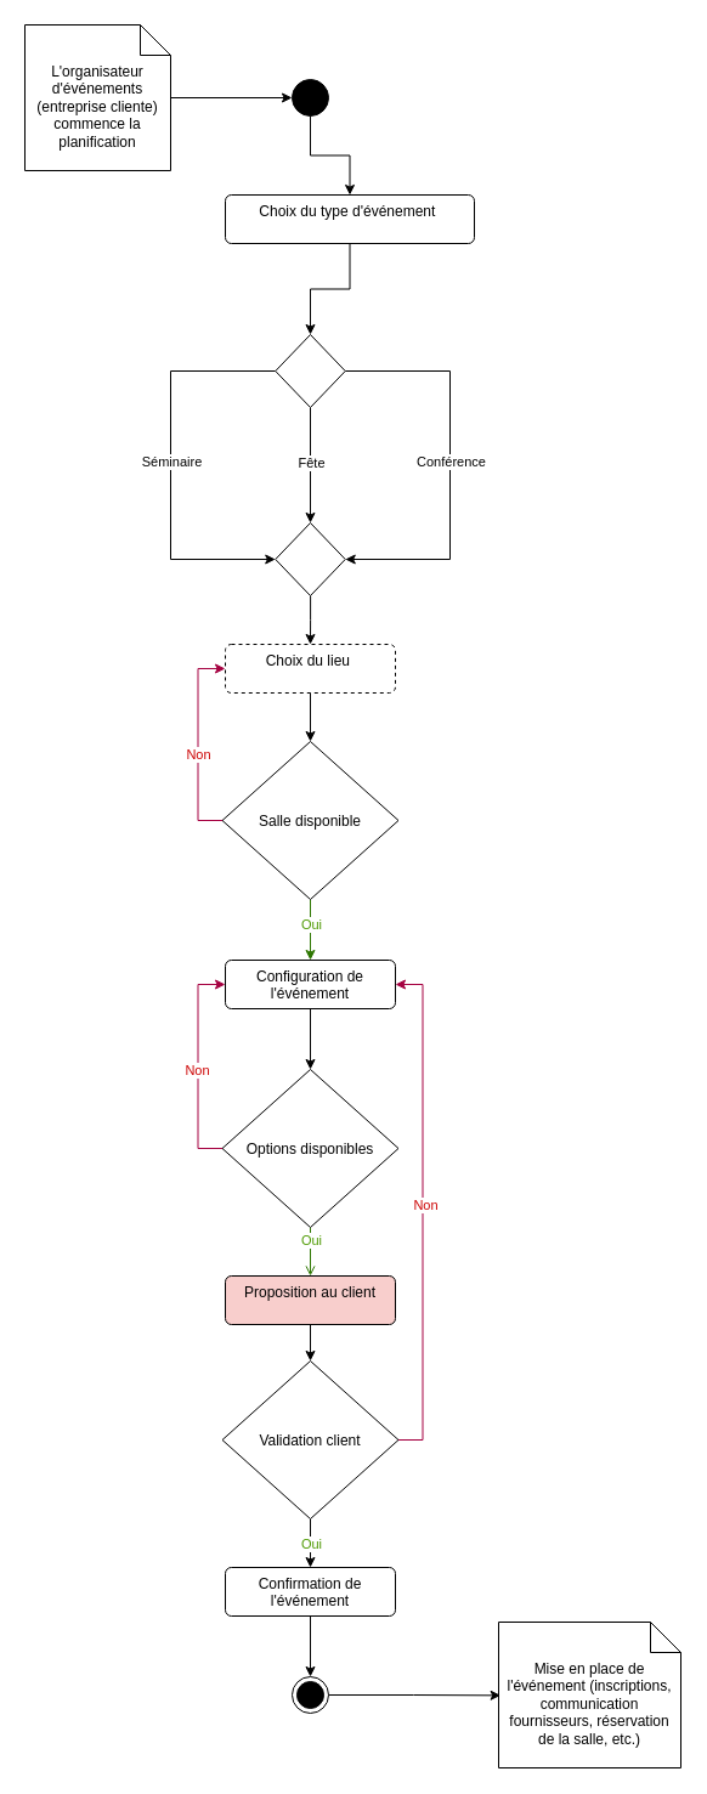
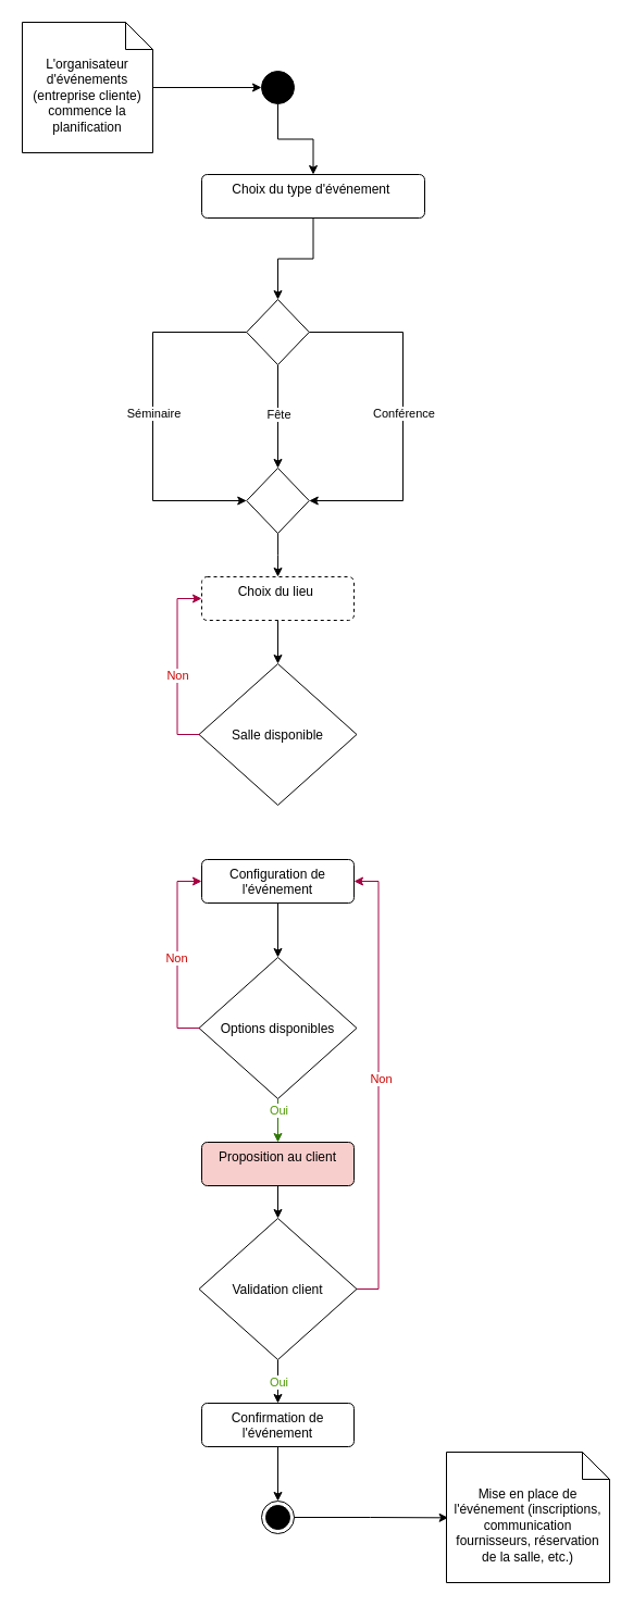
- <mxCell id="16" style="edgeStyle=orthogonalEdgeStyle;rounded=0;orthogonalLoop=1;jettySize=auto;html=1;entryX=0.5;entryY=0;entryDx=0;entryDy=0;fillColor=#60a917;strokeColor=#2D7600;" parent="1" source="18" target="20" edge="1"><mxGeometry relative="1" as="geometry" /></mxCell>
- <mxCell id="17" value="&lt;font color=&quot;#4d9900&quot;&gt;Oui&lt;/font&gt;" style="edgeLabel;html=1;align=center;verticalAlign=middle;resizable=0;points=[];" parent="16" vertex="1" connectable="0"><mxGeometry x="0.32" y="-2" relative="1" as="geometry"><mxPoint x="2" y="-13" as="offset" /></mxGeometry></mxCell>
- <mxCell id="23" style="edgeStyle=orthogonalEdgeStyle;rounded=0;orthogonalLoop=1;jettySize=auto;html=1;entryX=0.5;entryY=0;entryDx=0;entryDy=0;fillColor=#60a917;strokeColor=#2D7600;endArrow=open;" parent="1" source="25" target="27" edge="1"><mxGeometry relative="1" as="geometry" /></mxCell>
+ <mxCell id="23" style="edgeStyle=orthogonalEdgeStyle;rounded=0;orthogonalLoop=1;jettySize=auto;html=1;entryX=0.5;entryY=0;entryDx=0;entryDy=0;fillColor=#60a917;strokeColor=#2D7600;" parent="1" source="25" target="27" edge="1"><mxGeometry relative="1" as="geometry" /></mxCell>
